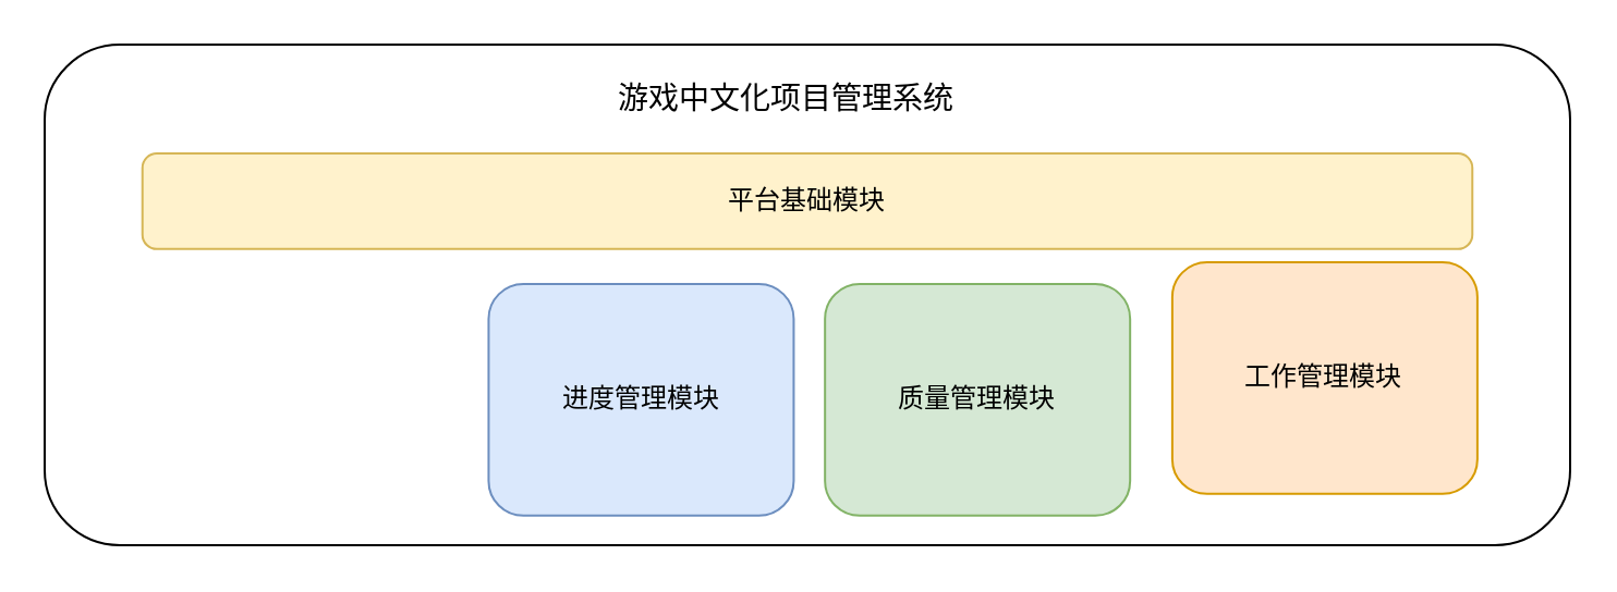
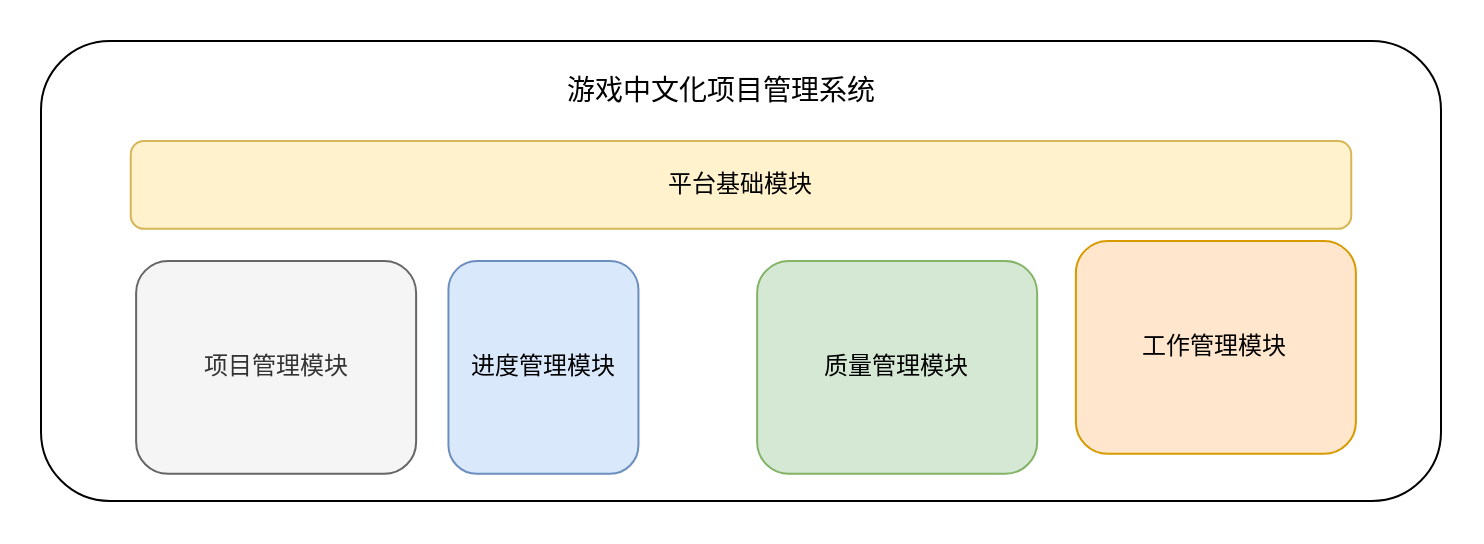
+ <mxCell id="5" value="项目管理模块" style="rounded=1;whiteSpace=wrap;html=1;fillColor=#f5f5f5;fontColor=#333333;strokeColor=#666666;horizontal=1;" parent="2" vertex="1"><mxGeometry x="47.56" y="110" width="140" height="106.41" as="geometry" /></mxCell>
- <mxCell id="6" value="进度管理模块" style="rounded=1;whiteSpace=wrap;html=1;fillColor=#dae8fc;strokeColor=#6c8ebf;horizontal=1;" parent="2" vertex="1"><mxGeometry x="203.72" y="110" width="140" height="106.41" as="geometry" /></mxCell>
+ <mxCell id="6" value="进度管理模块" style="rounded=1;whiteSpace=wrap;html=1;fillColor=#dae8fc;strokeColor=#6c8ebf;horizontal=1;" parent="2" vertex="1"><mxGeometry x="203.72" y="110" width="95" height="106.41" as="geometry" /></mxCell>
